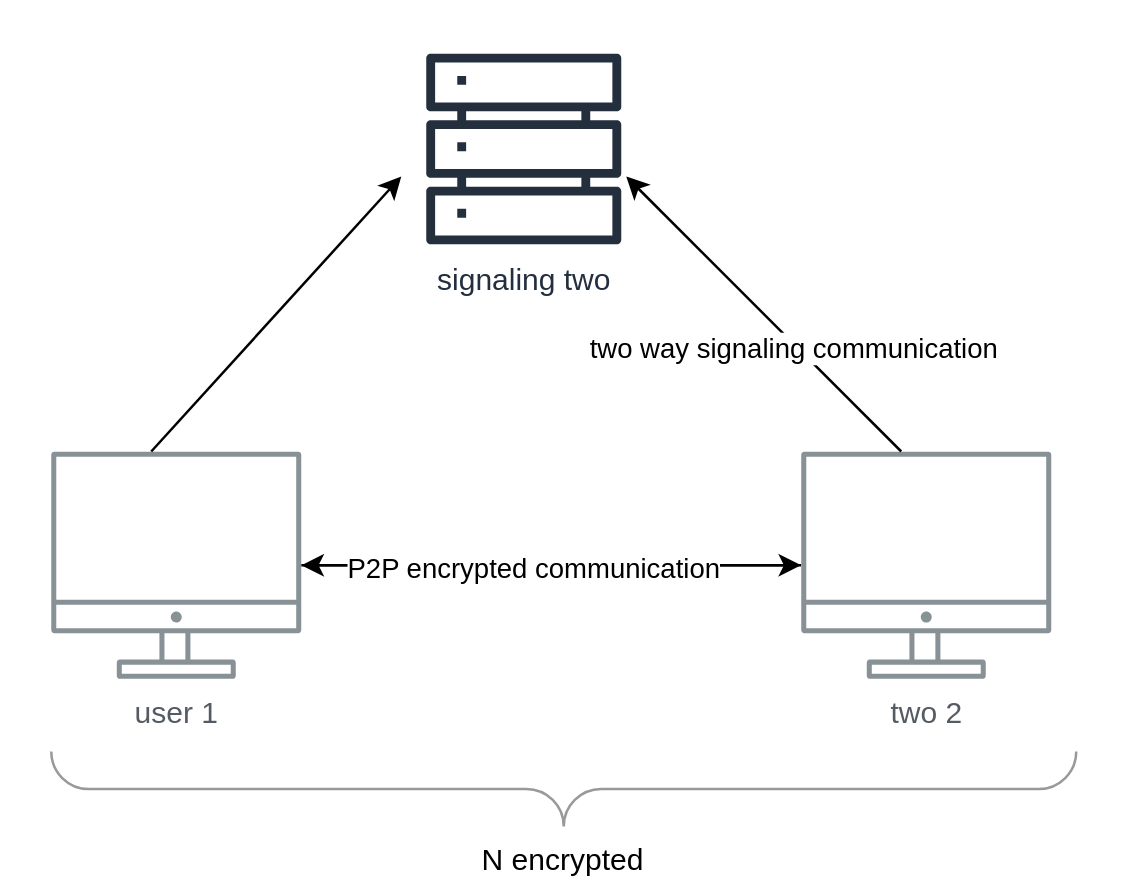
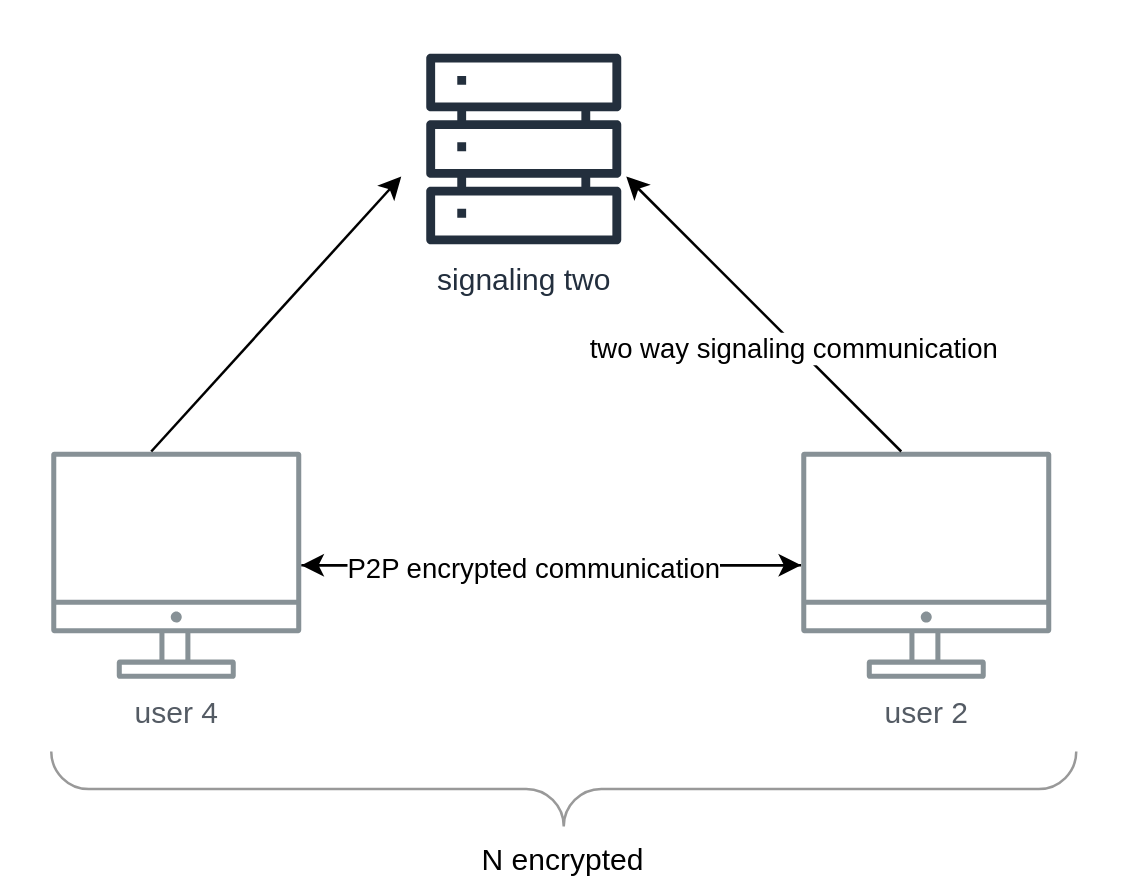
- <mxCell id="3" value="user 1" style="sketch=0;outlineConnect=0;gradientColor=none;fontColor=#545B64;strokeColor=none;fillColor=#879196;dashed=0;verticalLabelPosition=bottom;verticalAlign=top;align=center;html=1;fontSize=12;fontStyle=0;aspect=fixed;shape=mxgraph.aws4.illustration_desktop;pointerEvents=1" vertex="1" parent="1"><mxGeometry x="20" y="180" width="100" height="91" as="geometry" /></mxCell>
+ <mxCell id="3" value="user 4" style="sketch=0;outlineConnect=0;gradientColor=none;fontColor=#545B64;strokeColor=none;fillColor=#879196;dashed=0;verticalLabelPosition=bottom;verticalAlign=top;align=center;html=1;fontSize=12;fontStyle=0;aspect=fixed;shape=mxgraph.aws4.illustration_desktop;pointerEvents=1" vertex="1" parent="1"><mxGeometry x="20" y="180" width="100" height="91" as="geometry" /></mxCell>
- <mxCell id="6" value="two 2" style="sketch=0;outlineConnect=0;gradientColor=none;fontColor=#545B64;strokeColor=none;fillColor=#879196;dashed=0;verticalLabelPosition=bottom;verticalAlign=top;align=center;html=1;fontSize=12;fontStyle=0;aspect=fixed;shape=mxgraph.aws4.illustration_desktop;pointerEvents=1" vertex="1" parent="1"><mxGeometry x="320" y="180" width="100" height="91" as="geometry" /></mxCell>
+ <mxCell id="6" value="user 2" style="sketch=0;outlineConnect=0;gradientColor=none;fontColor=#545B64;strokeColor=none;fillColor=#879196;dashed=0;verticalLabelPosition=bottom;verticalAlign=top;align=center;html=1;fontSize=12;fontStyle=0;aspect=fixed;shape=mxgraph.aws4.illustration_desktop;pointerEvents=1" vertex="1" parent="1"><mxGeometry x="320" y="180" width="100" height="91" as="geometry" /></mxCell>
